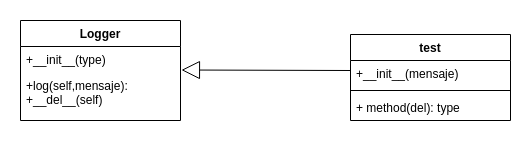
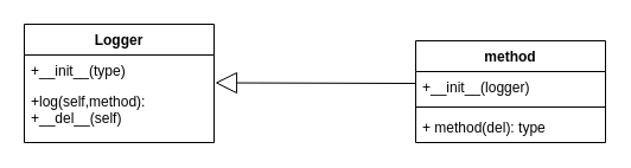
- <mxCell id="6" value="test" style="swimlane;fontStyle=1;align=center;verticalAlign=top;childLayout=stackLayout;horizontal=1;startSize=26;horizontalStack=0;resizeParent=1;resizeParentMax=0;resizeLast=0;collapsible=1;marginBottom=0;" vertex="1" parent="1"><mxGeometry x="350" y="34" width="160" height="86" as="geometry" /></mxCell>
+ <mxCell id="6" value="method" style="swimlane;fontStyle=1;align=center;verticalAlign=top;childLayout=stackLayout;horizontal=1;startSize=26;horizontalStack=0;resizeParent=1;resizeParentMax=0;resizeLast=0;collapsible=1;marginBottom=0;" vertex="1" parent="1"><mxGeometry x="350" y="34" width="160" height="86" as="geometry" /></mxCell>
- <mxCell id="7" value="+__init__(mensaje)" style="text;strokeColor=none;fillColor=none;align=left;verticalAlign=top;spacingLeft=4;spacingRight=4;overflow=hidden;rotatable=0;points=[[0,0.5],[1,0.5]];portConstraint=eastwest;" vertex="1" parent="6"><mxGeometry y="26" width="160" height="26" as="geometry" /></mxCell>
+ <mxCell id="7" value="+__init__(logger)" style="text;strokeColor=none;fillColor=none;align=left;verticalAlign=top;spacingLeft=4;spacingRight=4;overflow=hidden;rotatable=0;points=[[0,0.5],[1,0.5]];portConstraint=eastwest;" vertex="1" parent="6"><mxGeometry y="26" width="160" height="26" as="geometry" /></mxCell>
- <mxCell id="4" value="+log(self,mensaje):&#10;+__del__(self)" style="text;strokeColor=none;fillColor=none;align=left;verticalAlign=top;spacingLeft=4;spacingRight=4;overflow=hidden;rotatable=0;points=[[0,0.5],[1,0.5]];portConstraint=eastwest;" vertex="1" parent="2"><mxGeometry y="52" width="160" height="48" as="geometry" /></mxCell>
+ <mxCell id="4" value="+log(self,method):&#10;+__del__(self)" style="text;strokeColor=none;fillColor=none;align=left;verticalAlign=top;spacingLeft=4;spacingRight=4;overflow=hidden;rotatable=0;points=[[0,0.5],[1,0.5]];portConstraint=eastwest;" vertex="1" parent="2"><mxGeometry y="52" width="160" height="48" as="geometry" /></mxCell>
